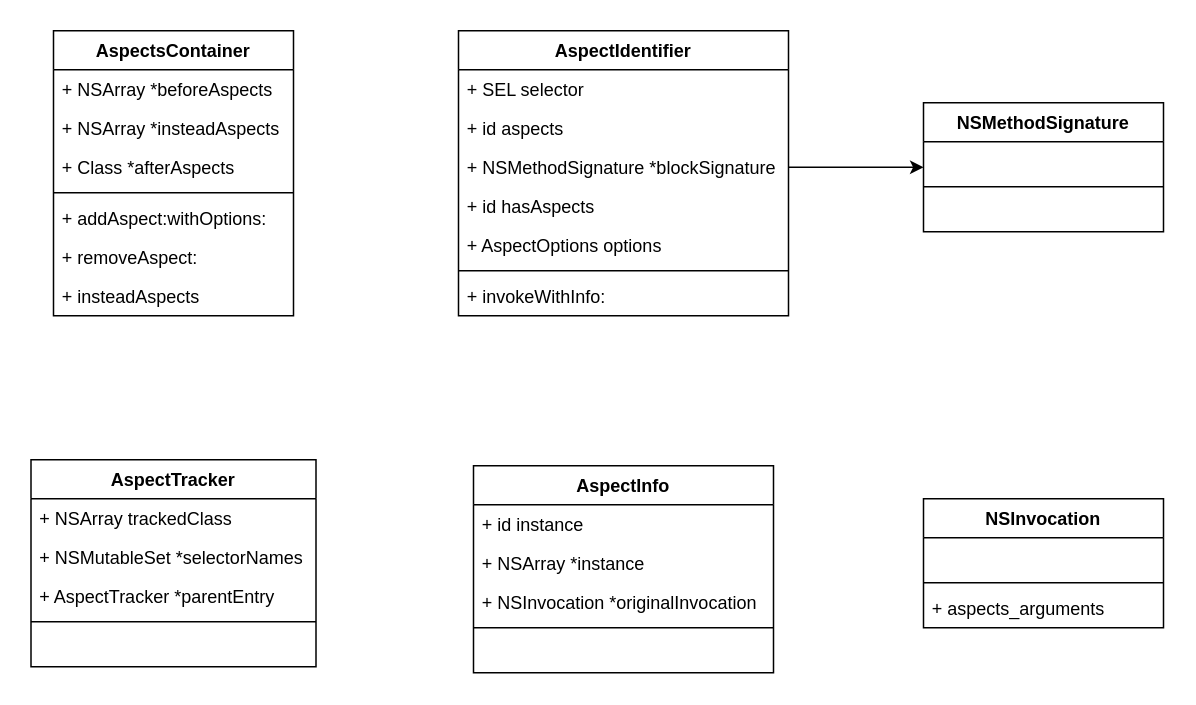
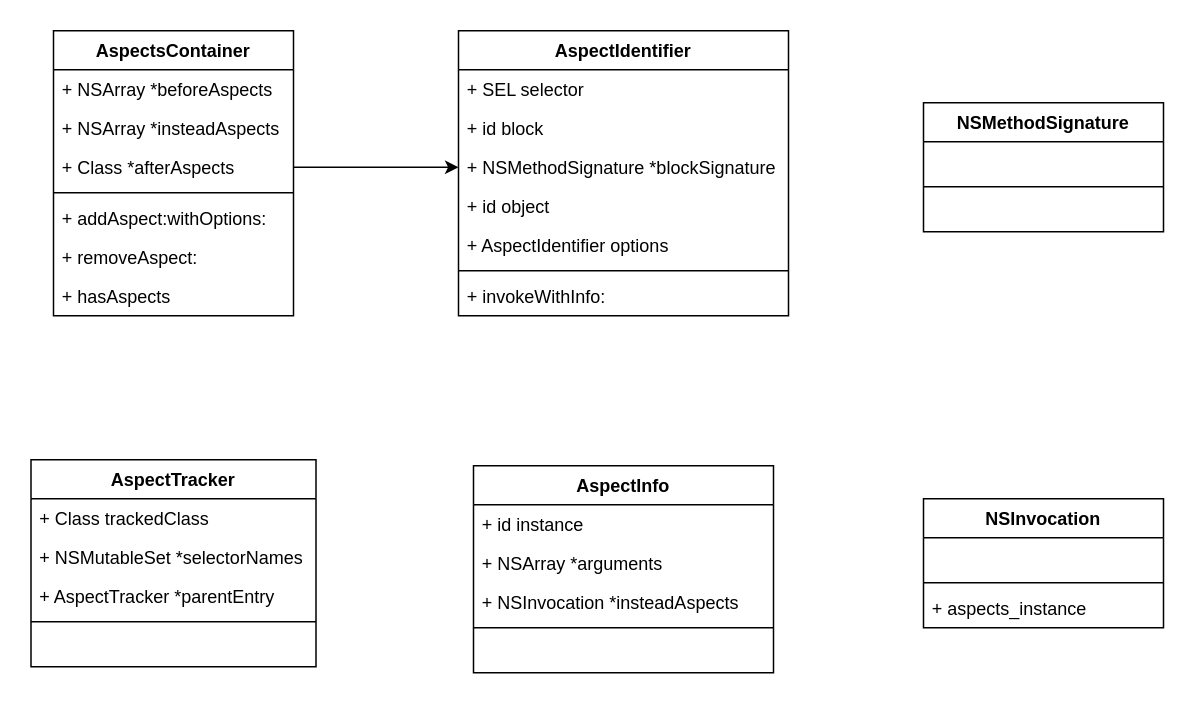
- <mxCell id="10" value="+ id aspects" style="text;strokeColor=none;fillColor=none;align=left;verticalAlign=top;spacingLeft=4;spacingRight=4;overflow=hidden;rotatable=0;points=[[0,0.5],[1,0.5]];portConstraint=eastwest;" vertex="1" parent="8"><mxGeometry y="52" width="220" height="26" as="geometry" /></mxCell>
+ <mxCell id="10" value="+ id block" style="text;strokeColor=none;fillColor=none;align=left;verticalAlign=top;spacingLeft=4;spacingRight=4;overflow=hidden;rotatable=0;points=[[0,0.5],[1,0.5]];portConstraint=eastwest;" vertex="1" parent="8"><mxGeometry y="52" width="220" height="26" as="geometry" /></mxCell>
+ <mxCell id="30" style="edgeStyle=orthogonalEdgeStyle;rounded=0;orthogonalLoop=1;jettySize=auto;html=1;" edge="1" parent="1" source="19" target="11"><mxGeometry relative="1" as="geometry" /></mxCell>
- <mxCell id="39" style="edgeStyle=orthogonalEdgeStyle;rounded=0;orthogonalLoop=1;jettySize=auto;html=1;entryX=0;entryY=0.5;entryDx=0;entryDy=0;" edge="1" parent="1" source="11" target="35"><mxGeometry relative="1" as="geometry" /></mxCell>
- <mxCell id="12" value="+ id hasAspects" style="text;strokeColor=none;fillColor=none;align=left;verticalAlign=top;spacingLeft=4;spacingRight=4;overflow=hidden;rotatable=0;points=[[0,0.5],[1,0.5]];portConstraint=eastwest;" vertex="1" parent="8"><mxGeometry y="104" width="220" height="26" as="geometry" /></mxCell>
+ <mxCell id="12" value="+ id object" style="text;strokeColor=none;fillColor=none;align=left;verticalAlign=top;spacingLeft=4;spacingRight=4;overflow=hidden;rotatable=0;points=[[0,0.5],[1,0.5]];portConstraint=eastwest;" vertex="1" parent="8"><mxGeometry y="104" width="220" height="26" as="geometry" /></mxCell>
- <mxCell id="13" value="+ AspectOptions options" style="text;strokeColor=none;fillColor=none;align=left;verticalAlign=top;spacingLeft=4;spacingRight=4;overflow=hidden;rotatable=0;points=[[0,0.5],[1,0.5]];portConstraint=eastwest;" vertex="1" parent="8"><mxGeometry y="130" width="220" height="26" as="geometry" /></mxCell>
+ <mxCell id="13" value="+ AspectIdentifier options" style="text;strokeColor=none;fillColor=none;align=left;verticalAlign=top;spacingLeft=4;spacingRight=4;overflow=hidden;rotatable=0;points=[[0,0.5],[1,0.5]];portConstraint=eastwest;" vertex="1" parent="8"><mxGeometry y="130" width="220" height="26" as="geometry" /></mxCell>
- <mxCell id="23" value="+ insteadAspects" style="text;strokeColor=none;fillColor=none;align=left;verticalAlign=top;spacingLeft=4;spacingRight=4;overflow=hidden;rotatable=0;points=[[0,0.5],[1,0.5]];portConstraint=eastwest;" vertex="1" parent="16"><mxGeometry y="164" width="160" height="26" as="geometry" /></mxCell>
+ <mxCell id="23" value="+ hasAspects" style="text;strokeColor=none;fillColor=none;align=left;verticalAlign=top;spacingLeft=4;spacingRight=4;overflow=hidden;rotatable=0;points=[[0,0.5],[1,0.5]];portConstraint=eastwest;" vertex="1" parent="16"><mxGeometry y="164" width="160" height="26" as="geometry" /></mxCell>
- <mxCell id="25" value="+ NSArray trackedClass" style="text;strokeColor=none;fillColor=none;align=left;verticalAlign=top;spacingLeft=4;spacingRight=4;overflow=hidden;rotatable=0;points=[[0,0.5],[1,0.5]];portConstraint=eastwest;" vertex="1" parent="24"><mxGeometry y="26" width="190" height="26" as="geometry" /></mxCell>
+ <mxCell id="25" value="+ Class trackedClass" style="text;strokeColor=none;fillColor=none;align=left;verticalAlign=top;spacingLeft=4;spacingRight=4;overflow=hidden;rotatable=0;points=[[0,0.5],[1,0.5]];portConstraint=eastwest;" vertex="1" parent="24"><mxGeometry y="26" width="190" height="26" as="geometry" /></mxCell>
- <mxCell id="4" value="+ NSArray *instance" style="text;strokeColor=none;fillColor=none;align=left;verticalAlign=top;spacingLeft=4;spacingRight=4;overflow=hidden;rotatable=0;points=[[0,0.5],[1,0.5]];portConstraint=eastwest;" vertex="1" parent="2"><mxGeometry y="52" width="200" height="26" as="geometry" /></mxCell>
+ <mxCell id="4" value="+ NSArray *arguments" style="text;strokeColor=none;fillColor=none;align=left;verticalAlign=top;spacingLeft=4;spacingRight=4;overflow=hidden;rotatable=0;points=[[0,0.5],[1,0.5]];portConstraint=eastwest;" vertex="1" parent="2"><mxGeometry y="52" width="200" height="26" as="geometry" /></mxCell>
- <mxCell id="5" value="+ NSInvocation *originalInvocation" style="text;strokeColor=none;fillColor=none;align=left;verticalAlign=top;spacingLeft=4;spacingRight=4;overflow=hidden;rotatable=0;points=[[0,0.5],[1,0.5]];portConstraint=eastwest;" vertex="1" parent="2"><mxGeometry y="78" width="200" height="26" as="geometry" /></mxCell>
+ <mxCell id="5" value="+ NSInvocation *insteadAspects" style="text;strokeColor=none;fillColor=none;align=left;verticalAlign=top;spacingLeft=4;spacingRight=4;overflow=hidden;rotatable=0;points=[[0,0.5],[1,0.5]];portConstraint=eastwest;" vertex="1" parent="2"><mxGeometry y="78" width="200" height="26" as="geometry" /></mxCell>
- <mxCell id="34" value="+ aspects_arguments" style="text;strokeColor=none;fillColor=none;align=left;verticalAlign=top;spacingLeft=4;spacingRight=4;overflow=hidden;rotatable=0;points=[[0,0.5],[1,0.5]];portConstraint=eastwest;" vertex="1" parent="31"><mxGeometry y="60" width="160" height="26" as="geometry" /></mxCell>
+ <mxCell id="34" value="+ aspects_instance" style="text;strokeColor=none;fillColor=none;align=left;verticalAlign=top;spacingLeft=4;spacingRight=4;overflow=hidden;rotatable=0;points=[[0,0.5],[1,0.5]];portConstraint=eastwest;" vertex="1" parent="31"><mxGeometry y="60" width="160" height="26" as="geometry" /></mxCell>
